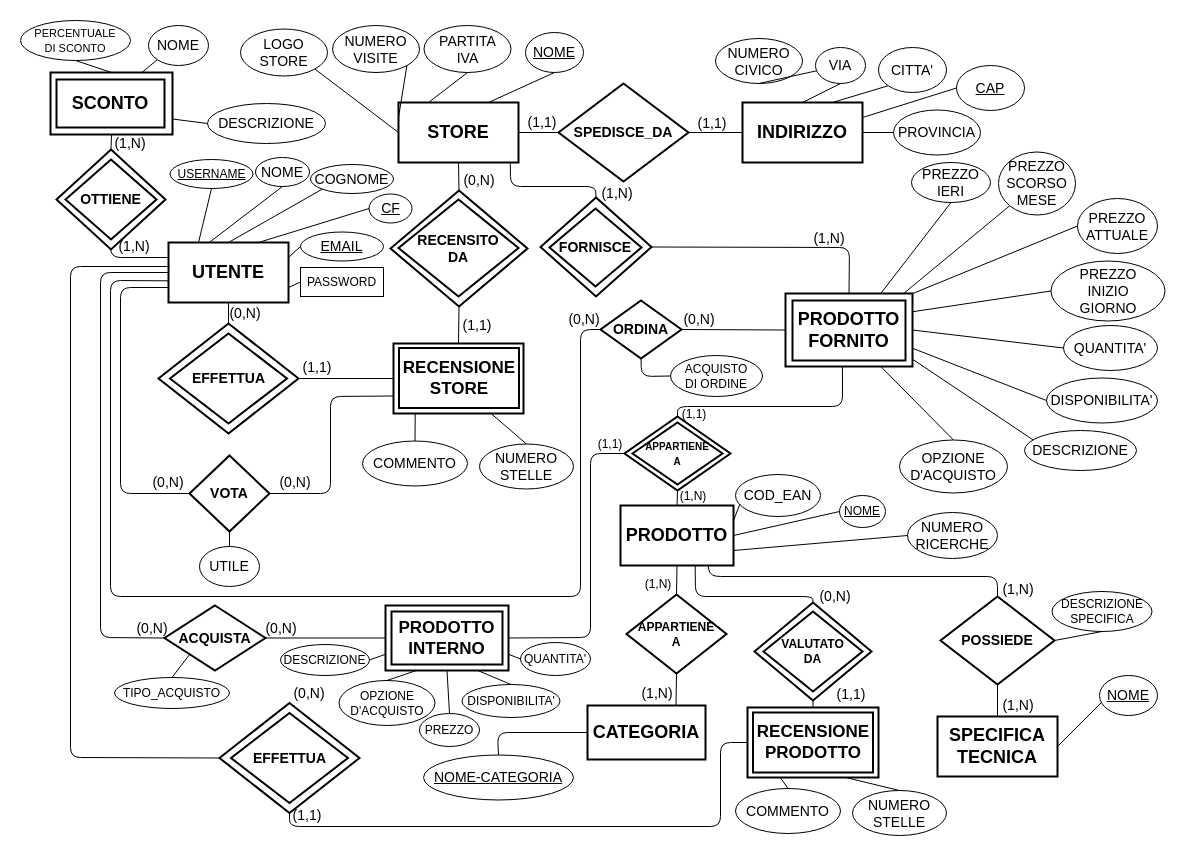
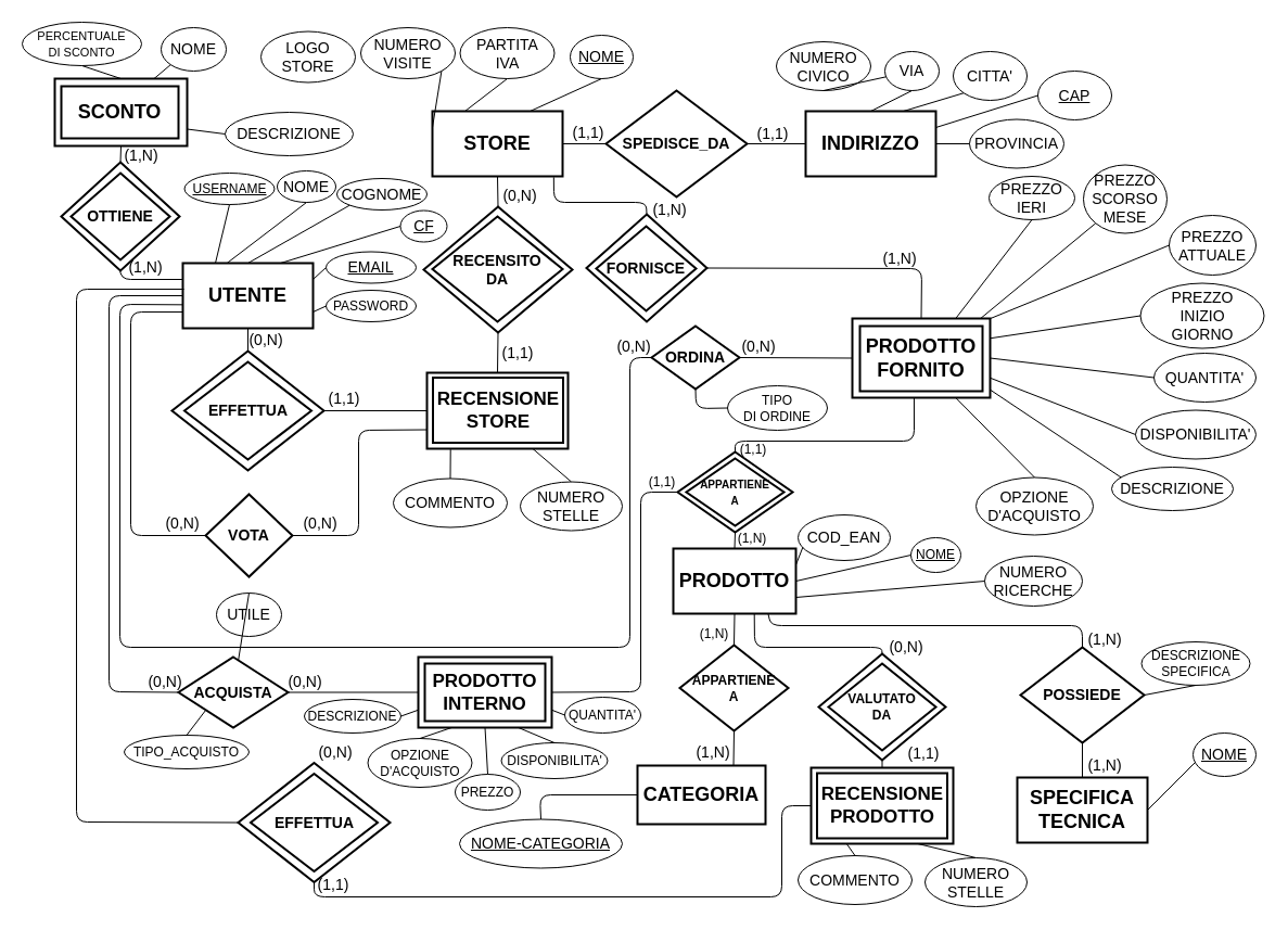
- <mxCell id="178" value="" style="endArrow=none;html=1;exitX=0;exitY=0.5;exitDx=0;exitDy=0;entryX=1;entryY=1;entryDx=0;entryDy=0;" parent="1" source="2" target="179" edge="1"><mxGeometry width="50" height="50" relative="1" as="geometry"><mxPoint x="408" y="127" as="sourcePoint" /><mxPoint x="370" y="96" as="targetPoint" /></mxGeometry></mxCell>
- <mxCell id="145" value="PASSWORD" style="whiteSpace=wrap;html=1;rounded=0;" parent="1" vertex="1"><mxGeometry x="300" y="267" width="83" height="29" as="geometry" /></mxCell>
+ <mxCell id="145" value="PASSWORD" style="ellipse;whiteSpace=wrap;html=1;" parent="1" vertex="1"><mxGeometry x="300" y="267" width="83" height="29" as="geometry" /></mxCell>
- <mxCell id="108" value="&lt;font style=&quot;font-size: 12px&quot;&gt;ACQUISTO&lt;br&gt;DI ORDINE&lt;/font&gt;&lt;br&gt;" style="ellipse;whiteSpace=wrap;html=1;" parent="1" vertex="1"><mxGeometry x="670" y="355" width="92" height="41" as="geometry" /></mxCell>
+ <mxCell id="108" value="&lt;font style=&quot;font-size: 12px&quot;&gt;TIPO&lt;br&gt;DI ORDINE&lt;/font&gt;&lt;br&gt;" style="ellipse;whiteSpace=wrap;html=1;" parent="1" vertex="1"><mxGeometry x="670" y="355" width="92" height="41" as="geometry" /></mxCell>
- <mxCell id="41" value="" style="endArrow=none;html=1;exitX=0.5;exitY=0;exitDx=0;exitDy=0;entryX=0.5;entryY=1;entryDx=0;entryDy=0;" parent="1" source="40" target="38" edge="1"><mxGeometry width="50" height="50" relative="1" as="geometry"><mxPoint x="50" y="666" as="sourcePoint" /><mxPoint x="100" y="616" as="targetPoint" /></mxGeometry></mxCell>
+ <mxCell id="41" value="" style="endArrow=none;html=1;exitX=0.5;exitY=0;exitDx=0;exitDy=0;" parent="1" source="40" target="156" edge="1"><mxGeometry width="50" height="50" relative="1" as="geometry"><mxPoint x="50" y="666" as="sourcePoint" /><mxPoint x="100" y="616" as="targetPoint" /></mxGeometry></mxCell>
